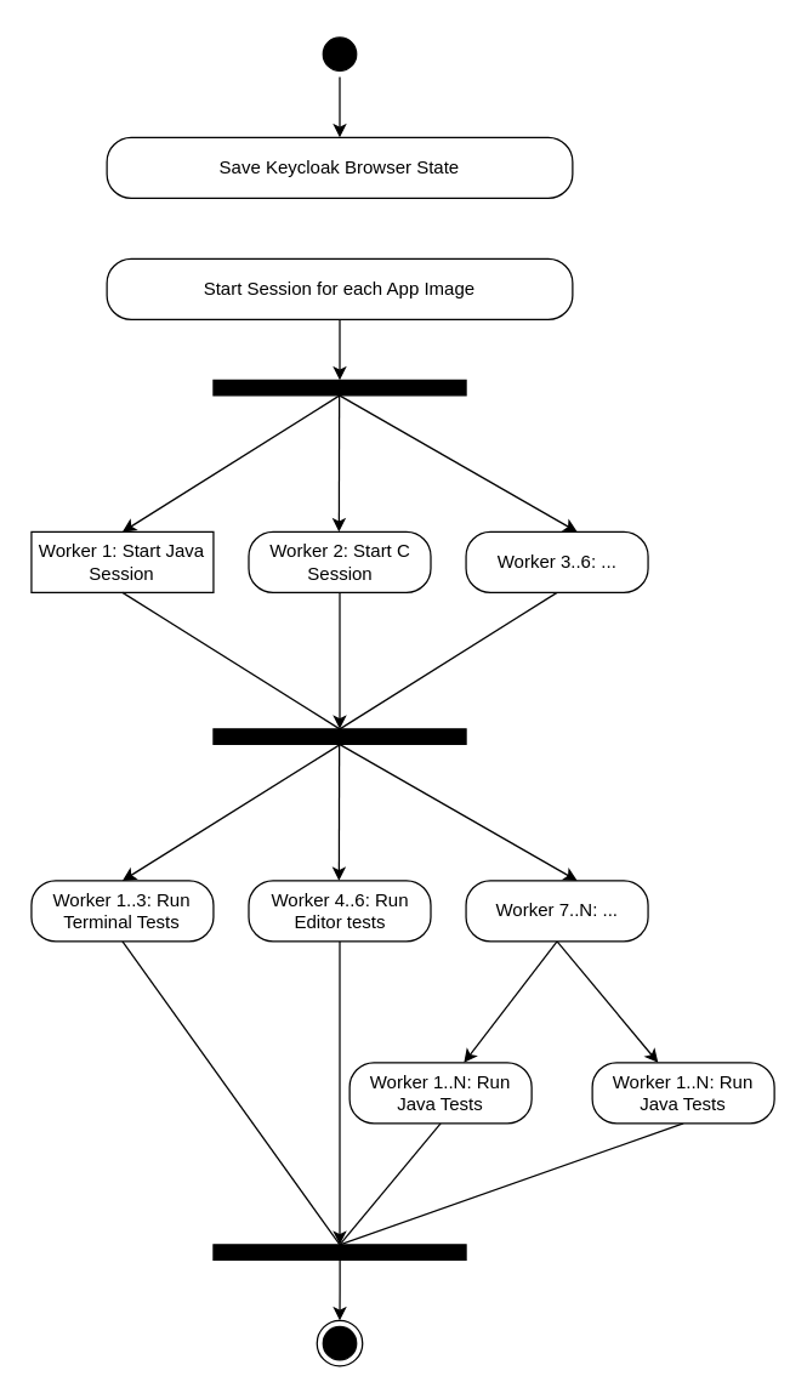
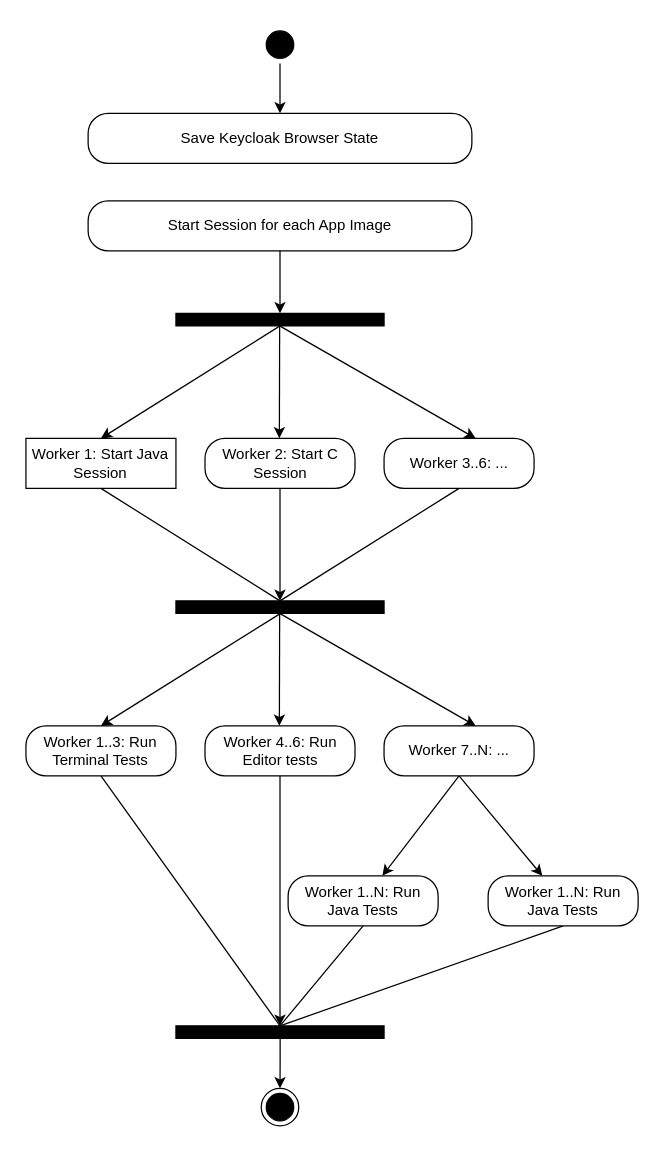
- <mxCell id="6" value="Start Session for each App Image" style="rounded=1;whiteSpace=wrap;html=1;arcSize=40;fontColor=#000000;fillColor=default;strokeColor=light-dark(#000000,#000000);fillStyle=auto;" vertex="1" parent="1"><mxGeometry x="70" y="170" width="307" height="40" as="geometry" /></mxCell>
+ <mxCell id="6" value="Start Session for each App Image" style="rounded=1;whiteSpace=wrap;html=1;arcSize=40;fontColor=#000000;fillColor=default;strokeColor=light-dark(#000000,#000000);fillStyle=auto;" vertex="1" parent="1"><mxGeometry x="70" y="160" width="307" height="40" as="geometry" /></mxCell>
